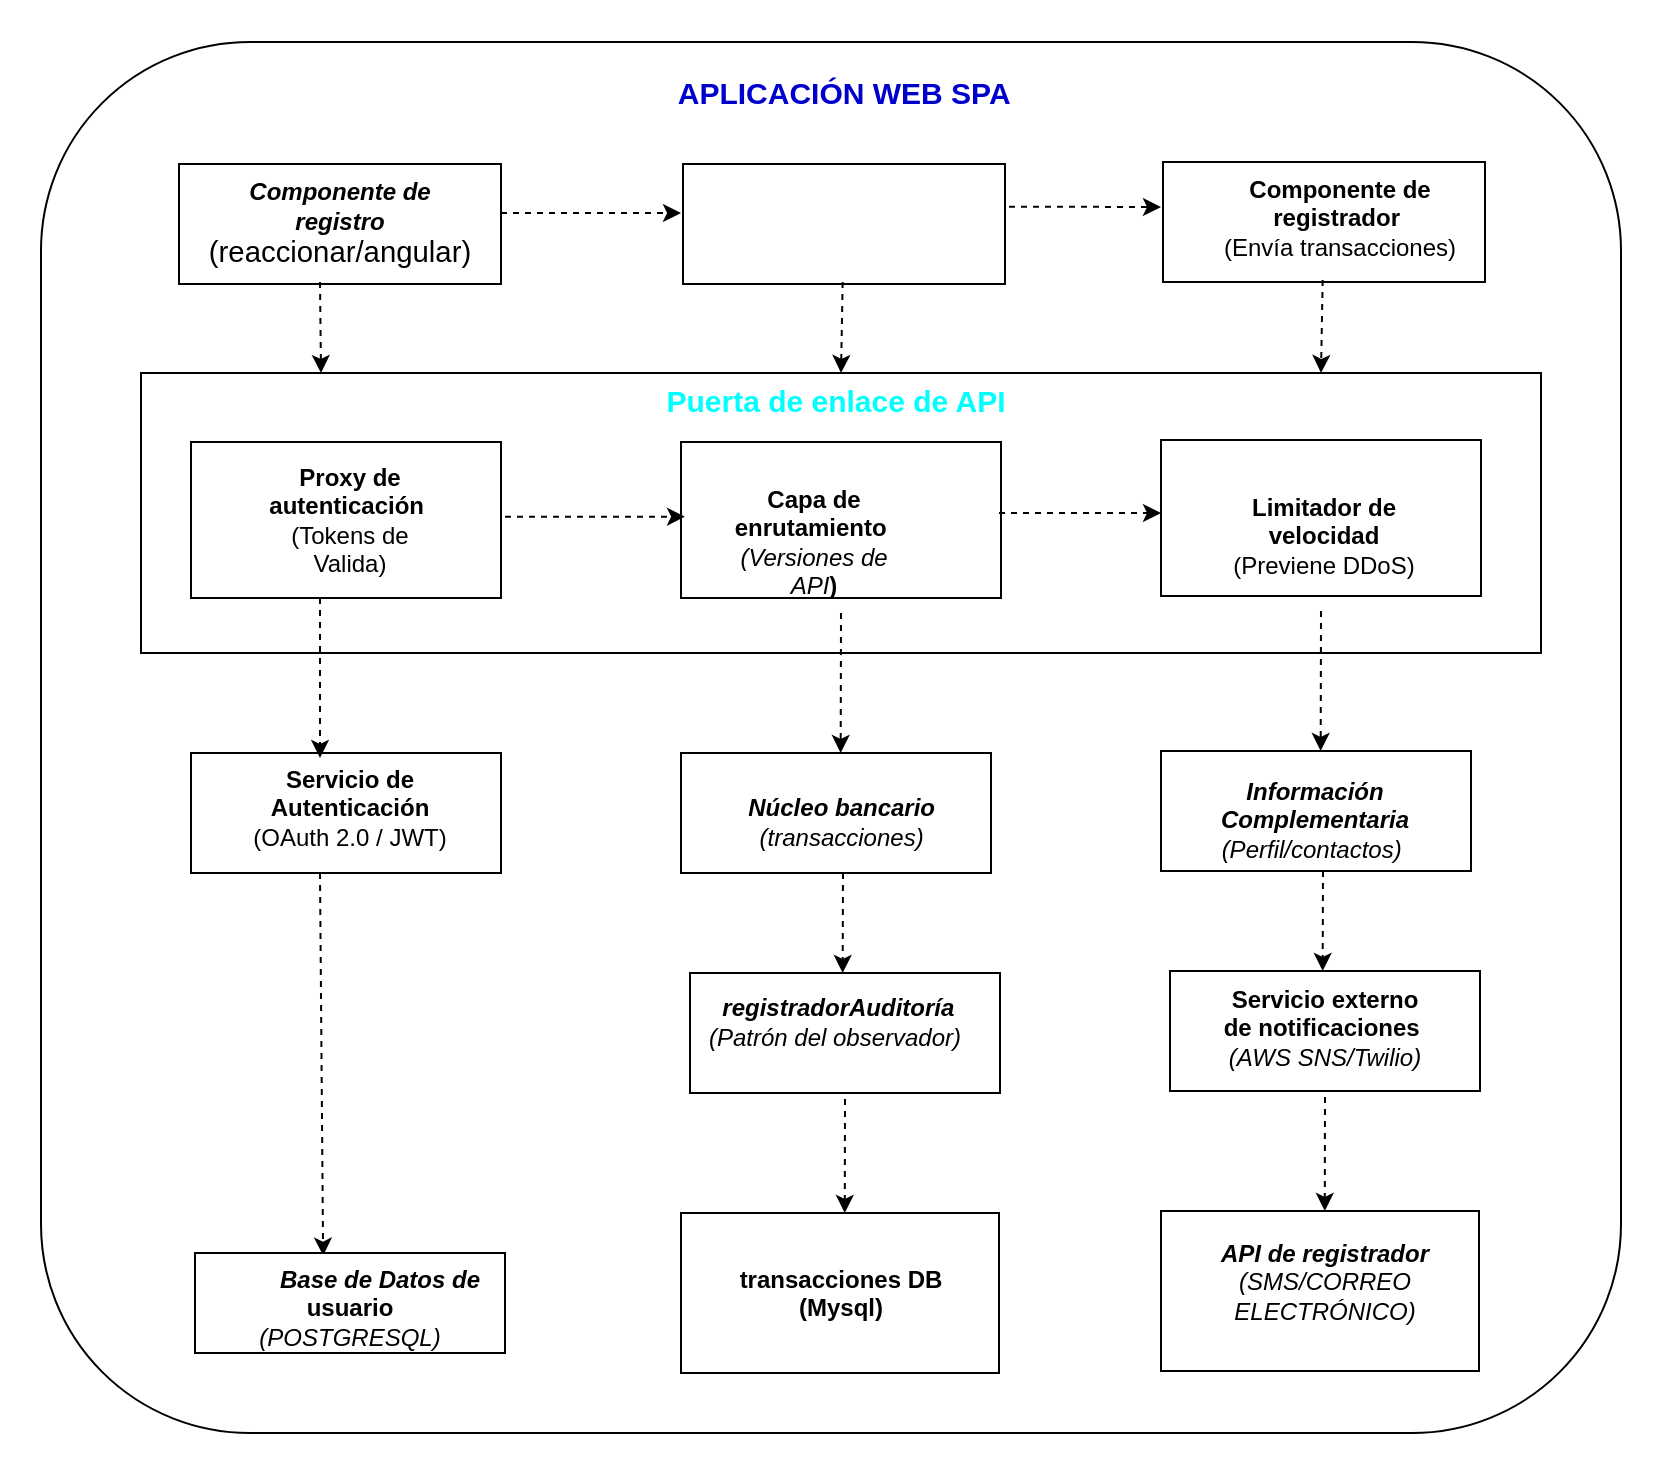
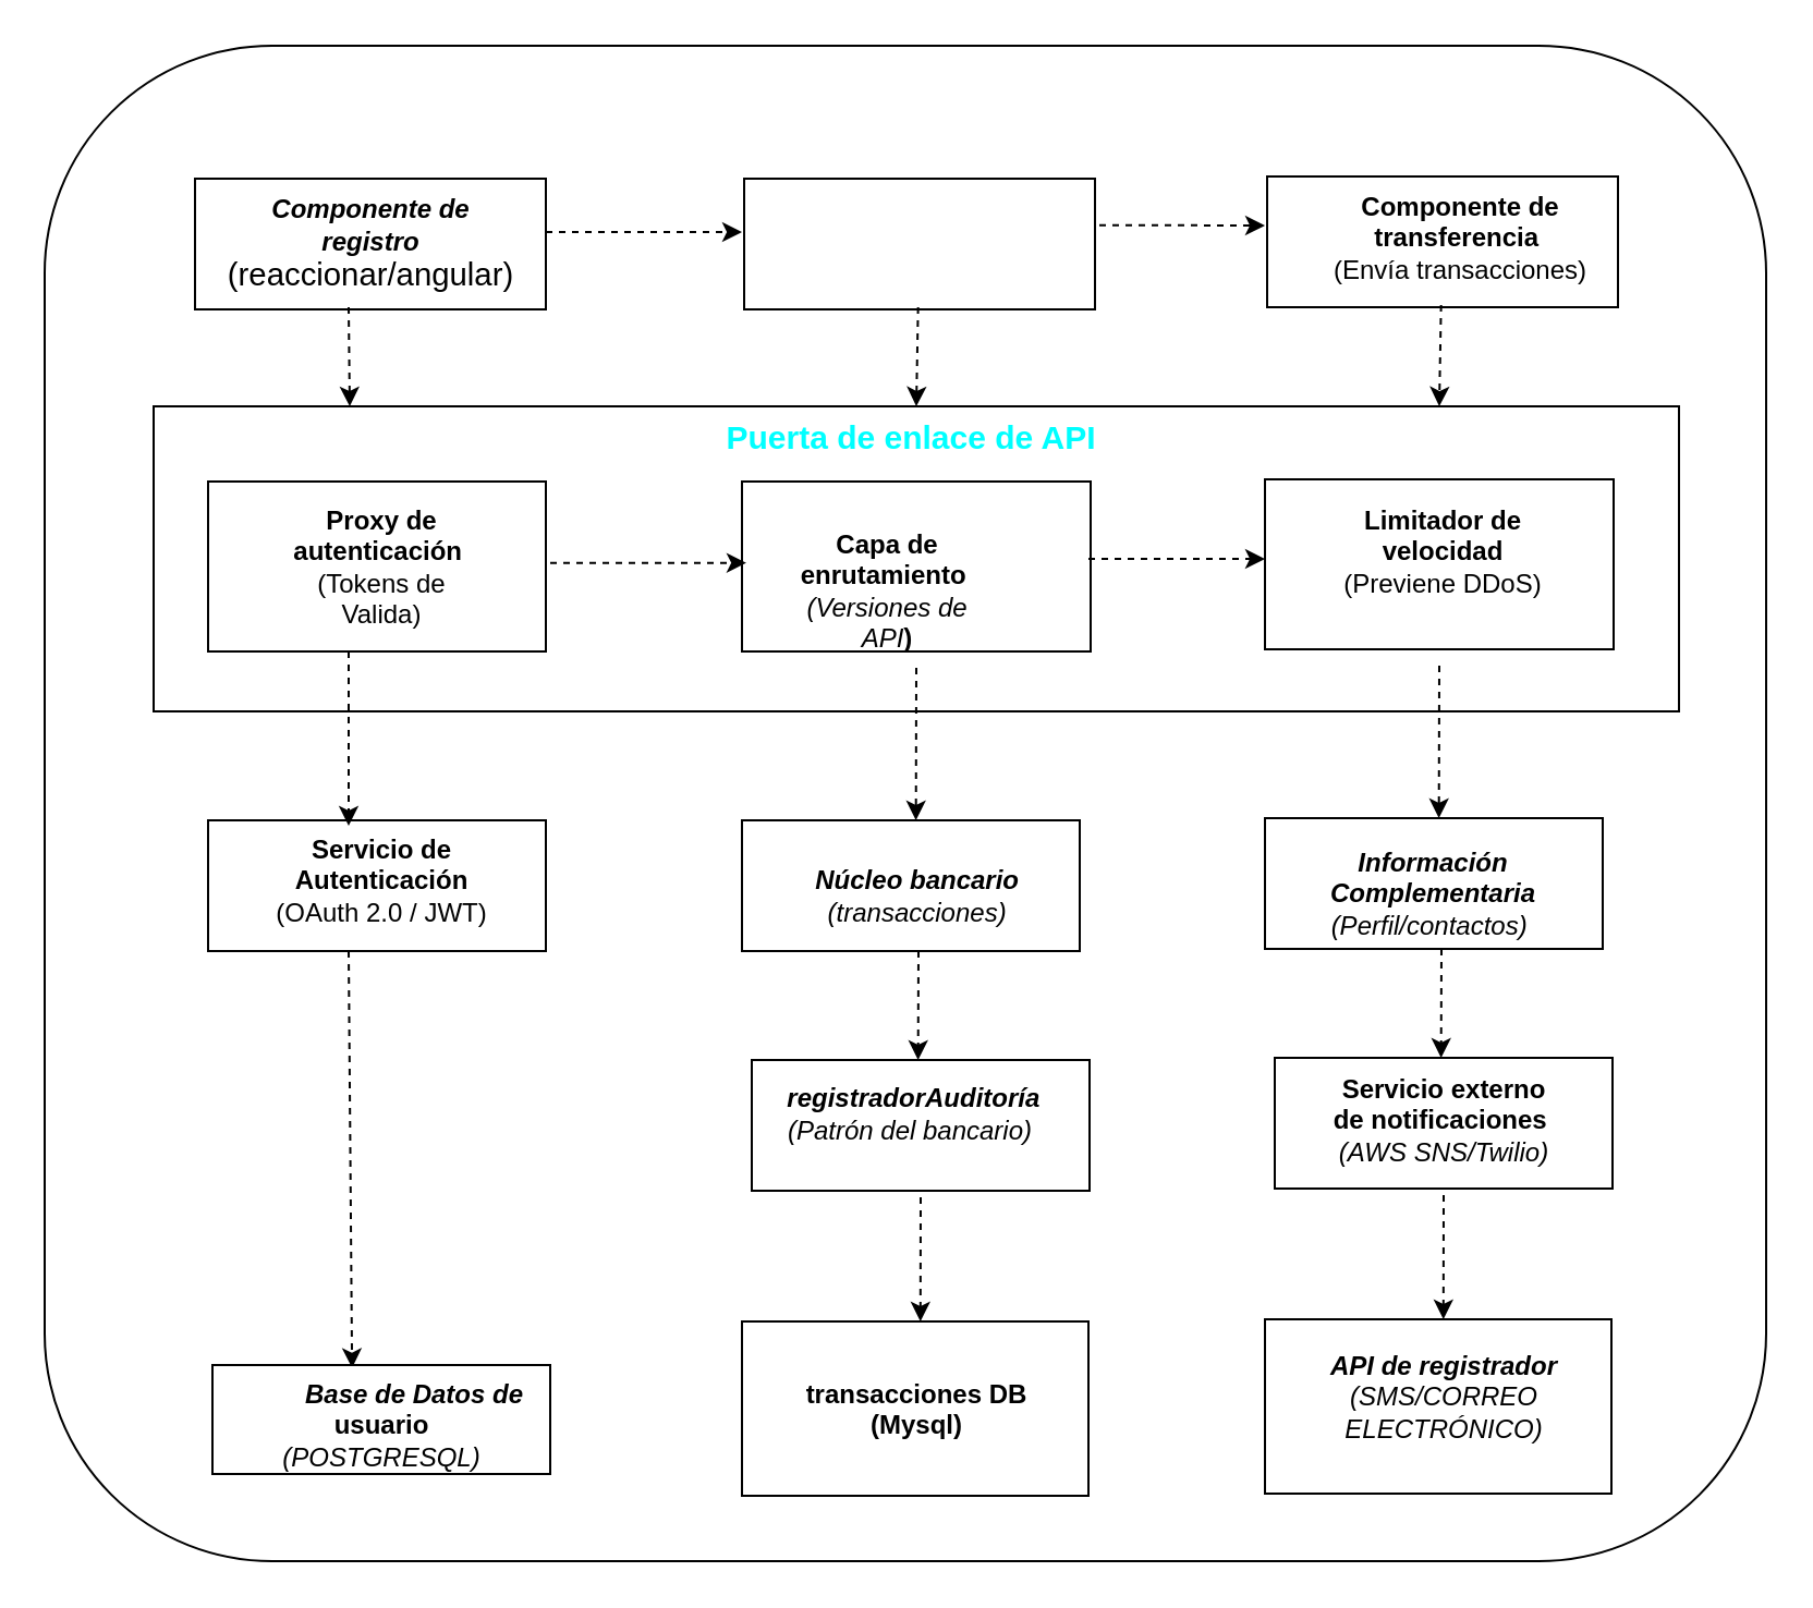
- <mxCell id="25" value="&lt;div&gt;&lt;span&gt;&lt;span&gt;&amp;nbsp;APLICACIÓN WEB SPA&lt;/span&gt;&lt;/span&gt;&lt;/div&gt;" style="text;strokeColor=none;align=center;fillColor=none;html=1;verticalAlign=middle;whiteSpace=wrap;rounded=0;fontStyle=1;fontSize=15;fontColor=light-dark(#0000CC,#EDEDED);horizontal=1;shadow=0;glass=0;" vertex="1" parent="1"><mxGeometry x="309.5" y="26" width="220" height="39.5" as="geometry" /></mxCell>
- <mxCell id="34" value="&lt;font&gt;&lt;b&gt;Componente de registrador&lt;/b&gt;&lt;span&gt;&amp;nbsp;&lt;/span&gt;&lt;/font&gt;&lt;div&gt;&lt;font&gt;&lt;span&gt;(Envía transacciones)&lt;/span&gt;&lt;/font&gt;&lt;div&gt;&lt;br&gt;&lt;/div&gt;&lt;/div&gt;" style="text;whiteSpace=wrap;html=1;align=center;" vertex="1" parent="1"><mxGeometry x="610" y="80.5" width="120" height="40" as="geometry" /></mxCell>
+ <mxCell id="34" value="&lt;font&gt;&lt;b&gt;Componente de transferencia&lt;/b&gt;&lt;span&gt;&amp;nbsp;&lt;/span&gt;&lt;/font&gt;&lt;div&gt;&lt;font&gt;&lt;span&gt;(Envía transacciones)&lt;/span&gt;&lt;/font&gt;&lt;div&gt;&lt;br&gt;&lt;/div&gt;&lt;/div&gt;" style="text;whiteSpace=wrap;html=1;align=center;" vertex="1" parent="1"><mxGeometry x="610" y="80.5" width="120" height="40" as="geometry" /></mxCell>
- <mxCell id="40" value="&lt;font&gt;&lt;b&gt;Limitador de velocidad&lt;/b&gt;&lt;/font&gt;&lt;div&gt;&lt;font&gt;&lt;span&gt;(Previene DDoS)&lt;/span&gt;&lt;/font&gt;&lt;/div&gt;" style="text;whiteSpace=wrap;html=1;align=center;" vertex="1" parent="1"><mxGeometry x="614" y="240" width="96" height="40" as="geometry" /></mxCell>
+ <mxCell id="40" value="&lt;font&gt;&lt;b&gt;Limitador de velocidad&lt;/b&gt;&lt;/font&gt;&lt;div&gt;&lt;font&gt;&lt;span&gt;(Previene DDoS)&lt;/span&gt;&lt;/font&gt;&lt;/div&gt;" style="text;whiteSpace=wrap;html=1;align=center;" vertex="1" parent="1"><mxGeometry x="614" y="225" width="96" height="40" as="geometry" /></mxCell>
- <mxCell id="30" value="&lt;div&gt;&lt;font&gt;&lt;i&gt;&lt;b&gt;&amp;nbsp;registradorAuditoría &lt;/b&gt;&lt;/i&gt;&lt;/font&gt;&lt;/div&gt;&lt;div&gt;&lt;font&gt;&lt;i&gt;&lt;span&gt;(Patrón del observador)&lt;/span&gt;&lt;/i&gt;&lt;/font&gt;&lt;i style=&quot;background-color: transparent; color: light-dark(rgb(0, 0, 0), rgb(255, 255, 255));&quot;&gt;&lt;/i&gt;&lt;/div&gt;" style="text;strokeColor=none;align=center;fillColor=none;html=1;verticalAlign=middle;whiteSpace=wrap;rounded=0;" vertex="1" parent="1"><mxGeometry x="350" y="486" width="135" height="50" as="geometry" /></mxCell>
+ <mxCell id="30" value="&lt;div&gt;&lt;font&gt;&lt;i&gt;&lt;b&gt;&amp;nbsp;registradorAuditoría &lt;/b&gt;&lt;/i&gt;&lt;/font&gt;&lt;/div&gt;&lt;div&gt;&lt;font&gt;&lt;i&gt;&lt;span&gt;(Patrón del bancario)&lt;/span&gt;&lt;/i&gt;&lt;/font&gt;&lt;i style=&quot;background-color: transparent; color: light-dark(rgb(0, 0, 0), rgb(255, 255, 255));&quot;&gt;&lt;/i&gt;&lt;/div&gt;" style="text;strokeColor=none;align=center;fillColor=none;html=1;verticalAlign=middle;whiteSpace=wrap;rounded=0;" vertex="1" parent="1"><mxGeometry x="350" y="486" width="135" height="50" as="geometry" /></mxCell>
